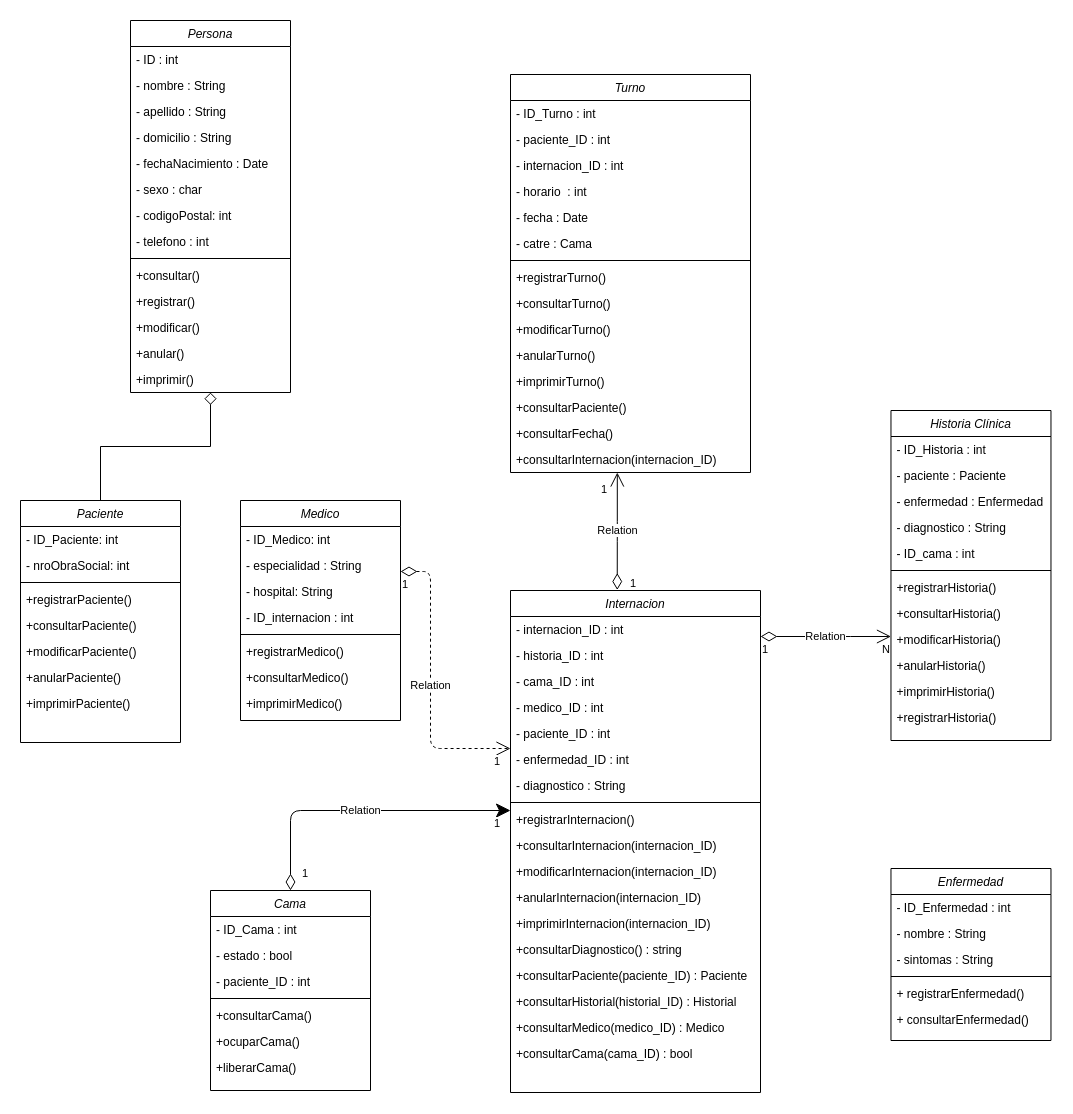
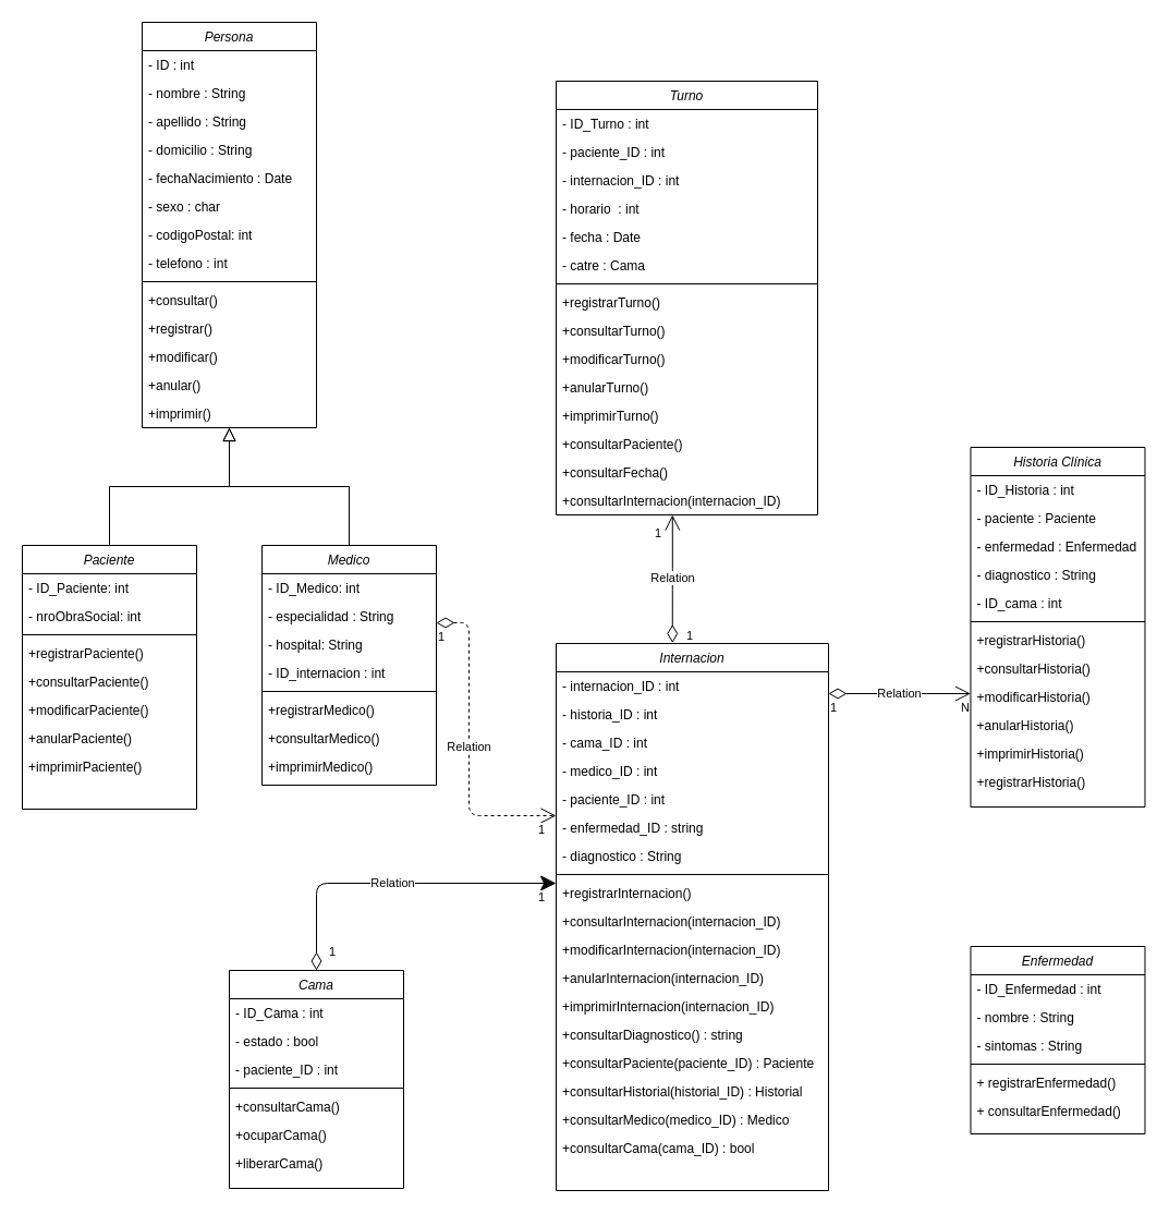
- <mxCell id="3" value="" style="endArrow=diamond;endSize=10;endFill=0;shadow=0;strokeWidth=1;rounded=0;edgeStyle=elbowEdgeStyle;elbow=vertical;" edge="1" parent="1" source="74" target="35"><mxGeometry width="160" relative="1" as="geometry"><mxPoint x="330" y="460" as="sourcePoint" /><mxPoint x="130" y="400" as="targetPoint" /></mxGeometry></mxCell>
+ <mxCell id="3" value="" style="endArrow=block;endSize=10;endFill=0;shadow=0;strokeWidth=1;rounded=0;edgeStyle=elbowEdgeStyle;elbow=vertical;" edge="1" parent="1" source="74" target="35"><mxGeometry width="160" relative="1" as="geometry"><mxPoint x="330" y="460" as="sourcePoint" /><mxPoint x="130" y="400" as="targetPoint" /></mxGeometry></mxCell>
+ <mxCell id="2" value="" style="endArrow=block;endSize=10;endFill=0;shadow=0;strokeWidth=1;rounded=0;edgeStyle=elbowEdgeStyle;elbow=vertical;exitX=0.5;exitY=0;exitDx=0;exitDy=0;" edge="1" parent="1" source="83" target="35"><mxGeometry width="160" relative="1" as="geometry"><mxPoint x="430" y="396" as="sourcePoint" /><mxPoint x="260" y="330" as="targetPoint" /></mxGeometry></mxCell>
- <mxCell id="22" value="- enfermedad_ID : int" style="text;align=left;verticalAlign=top;spacingLeft=4;spacingRight=4;overflow=hidden;rotatable=0;points=[[0,0.5],[1,0.5]];portConstraint=eastwest;" vertex="1" parent="16"><mxGeometry y="156" width="250" height="26" as="geometry" /></mxCell>
+ <mxCell id="22" value="- enfermedad_ID : string" style="text;align=left;verticalAlign=top;spacingLeft=4;spacingRight=4;overflow=hidden;rotatable=0;points=[[0,0.5],[1,0.5]];portConstraint=eastwest;" vertex="1" parent="16"><mxGeometry y="156" width="250" height="26" as="geometry" /></mxCell>
